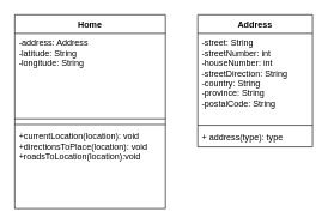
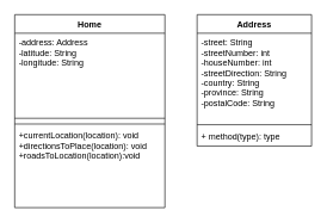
- <mxCell id="10" value="+ address(type): type" style="text;strokeColor=none;fillColor=none;align=left;verticalAlign=top;spacingLeft=4;spacingRight=4;overflow=hidden;rotatable=0;points=[[0,0.5],[1,0.5]];portConstraint=eastwest;" parent="7" vertex="1"><mxGeometry y="158" width="160" height="26" as="geometry" /></mxCell>
+ <mxCell id="10" value="+ method(type): type" style="text;strokeColor=none;fillColor=none;align=left;verticalAlign=top;spacingLeft=4;spacingRight=4;overflow=hidden;rotatable=0;points=[[0,0.5],[1,0.5]];portConstraint=eastwest;" parent="7" vertex="1"><mxGeometry y="158" width="160" height="26" as="geometry" /></mxCell>
